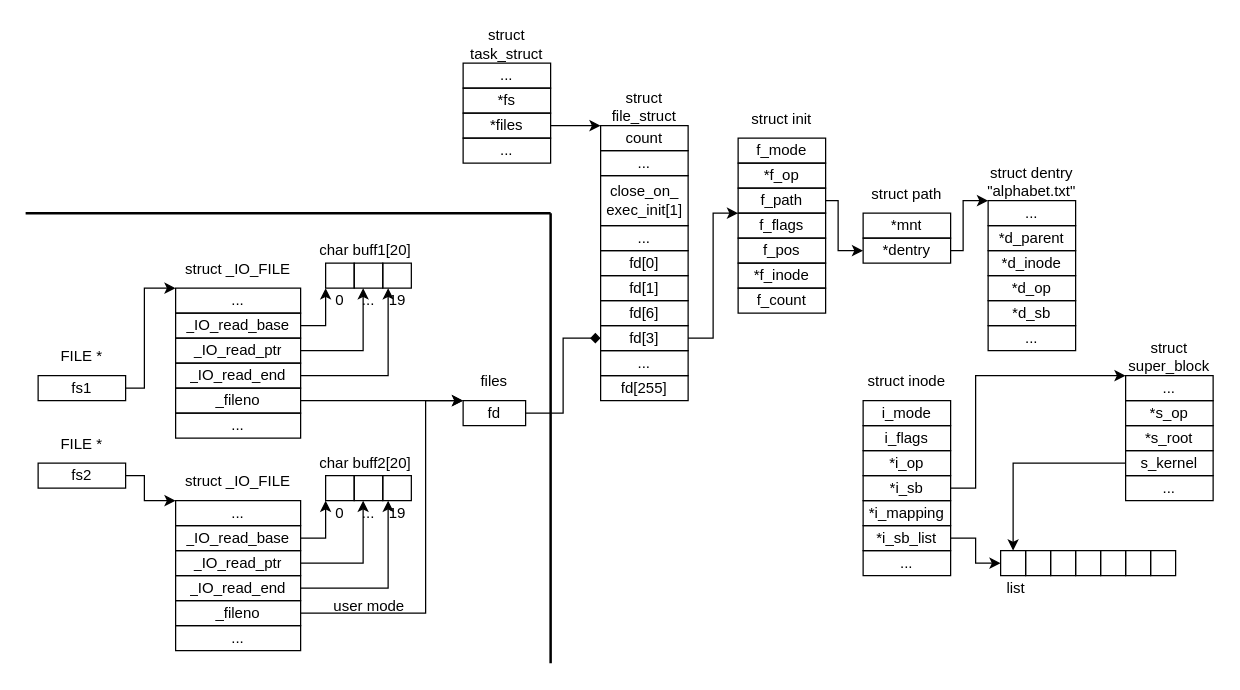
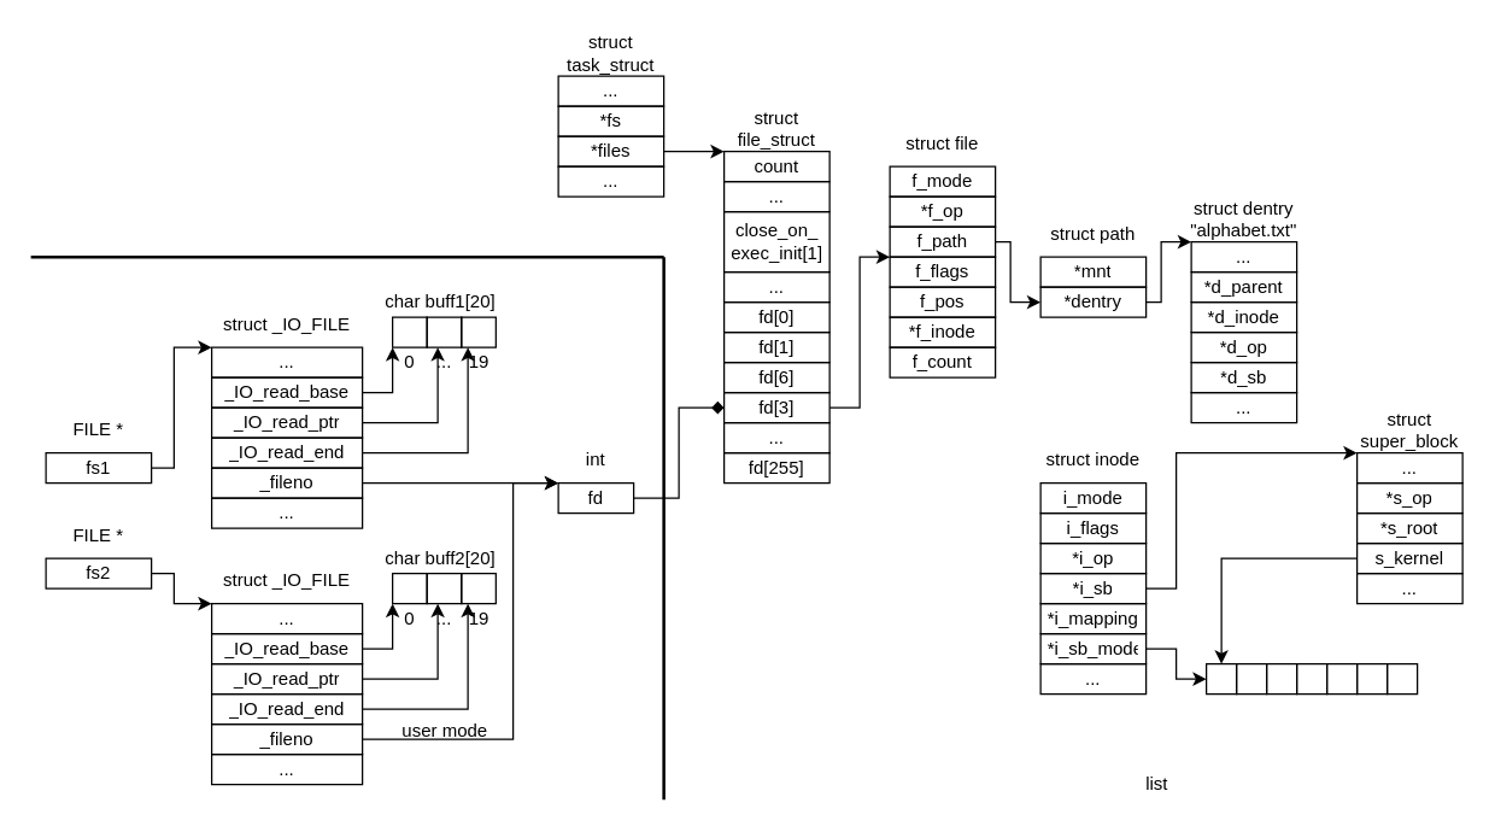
- <mxCell id="19" value="struct init" style="swimlane;fontStyle=0;childLayout=stackLayout;horizontal=1;startSize=30;horizontalStack=0;resizeParent=1;resizeParentMax=0;resizeLast=0;collapsible=1;marginBottom=0;whiteSpace=wrap;html=1;swimlaneLine=1;strokeColor=none;fillColor=default;" parent="1" vertex="1"><mxGeometry x="590" y="80" width="70" height="170" as="geometry" /></mxCell>
+ <mxCell id="19" value="struct file" style="swimlane;fontStyle=0;childLayout=stackLayout;horizontal=1;startSize=30;horizontalStack=0;resizeParent=1;resizeParentMax=0;resizeLast=0;collapsible=1;marginBottom=0;whiteSpace=wrap;html=1;swimlaneLine=1;strokeColor=none;fillColor=default;" parent="1" vertex="1"><mxGeometry x="590" y="80" width="70" height="170" as="geometry" /></mxCell>
- <mxCell id="117" value="files" style="swimlane;fontStyle=0;childLayout=stackLayout;horizontal=1;startSize=30;horizontalStack=0;resizeParent=1;resizeParentMax=0;resizeLast=0;collapsible=1;marginBottom=0;whiteSpace=wrap;html=1;swimlaneLine=1;strokeColor=none;fillColor=default;" parent="1" vertex="1"><mxGeometry x="370" y="290" width="50" height="50" as="geometry" /></mxCell>
+ <mxCell id="117" value="int" style="swimlane;fontStyle=0;childLayout=stackLayout;horizontal=1;startSize=30;horizontalStack=0;resizeParent=1;resizeParentMax=0;resizeLast=0;collapsible=1;marginBottom=0;whiteSpace=wrap;html=1;swimlaneLine=1;strokeColor=none;fillColor=default;" parent="1" vertex="1"><mxGeometry x="370" y="290" width="50" height="50" as="geometry" /></mxCell>
- <mxCell id="58" value="*i_sb_list" style="text;strokeColor=default;fillColor=none;align=center;verticalAlign=middle;spacingLeft=4;spacingRight=4;overflow=hidden;points=[[0,0.5],[1,0.5]];portConstraint=eastwest;rotatable=0;whiteSpace=wrap;html=1;" parent="52" vertex="1"><mxGeometry y="130" width="70" height="20" as="geometry" /></mxCell>
+ <mxCell id="58" value="*i_sb_mode" style="text;strokeColor=default;fillColor=none;align=center;verticalAlign=middle;spacingLeft=4;spacingRight=4;overflow=hidden;points=[[0,0.5],[1,0.5]];portConstraint=eastwest;rotatable=0;whiteSpace=wrap;html=1;" parent="52" vertex="1"><mxGeometry y="130" width="70" height="20" as="geometry" /></mxCell>
- <mxCell id="88" value="list" style="text;strokeColor=none;fillColor=none;align=center;verticalAlign=middle;spacingLeft=4;spacingRight=4;overflow=hidden;points=[[0,0.5],[1,0.5]];portConstraint=eastwest;rotatable=0;whiteSpace=wrap;html=1;" parent="1" vertex="1"><mxGeometry x="790" y="460" width="45" height="20" as="geometry" /></mxCell>
+ <mxCell id="88" value="list" style="text;strokeColor=none;fillColor=none;align=center;verticalAlign=middle;spacingLeft=4;spacingRight=4;overflow=hidden;points=[[0,0.5],[1,0.5]];portConstraint=eastwest;rotatable=0;whiteSpace=wrap;html=1;" parent="1" vertex="1"><mxGeometry x="745" y="510" width="45" height="20" as="geometry" /></mxCell>
